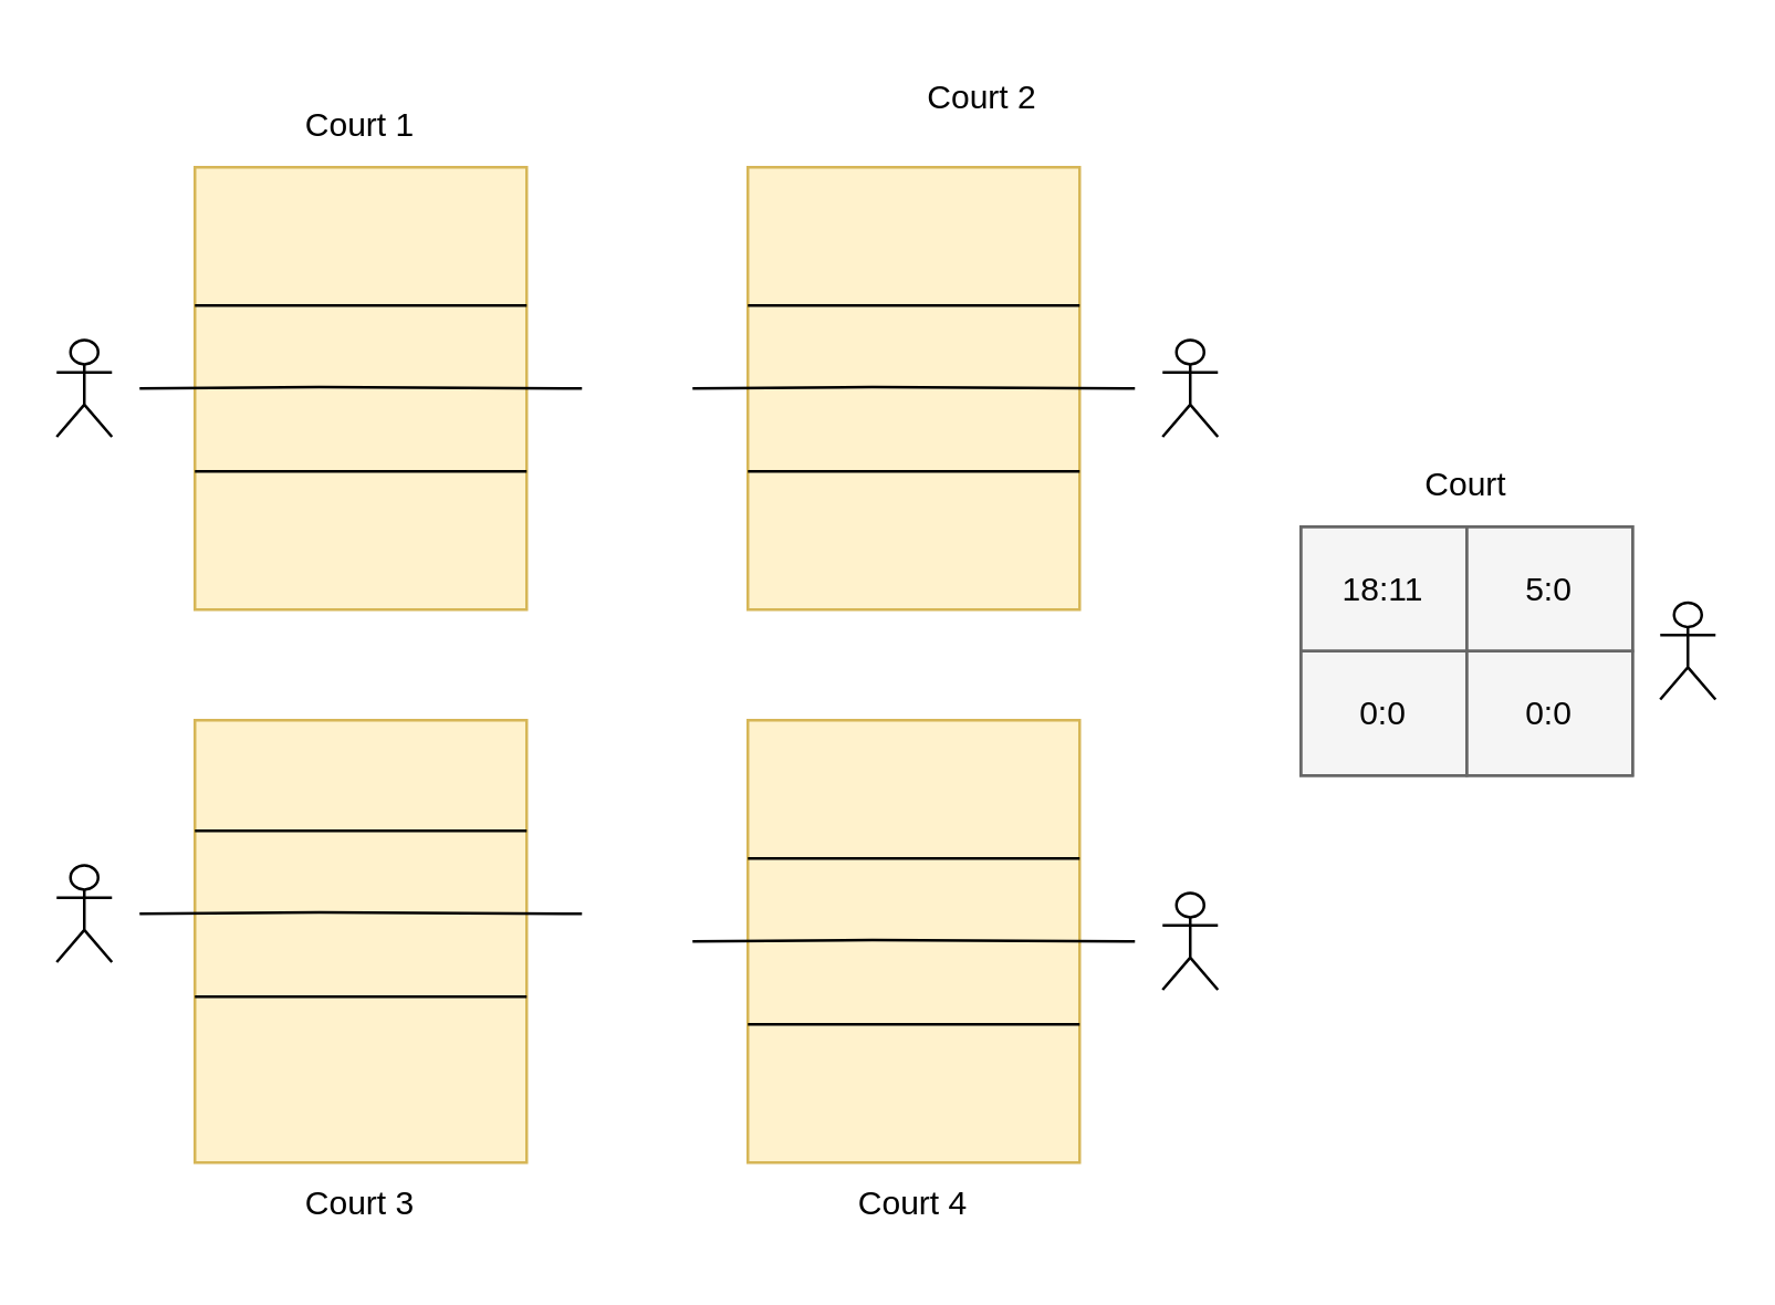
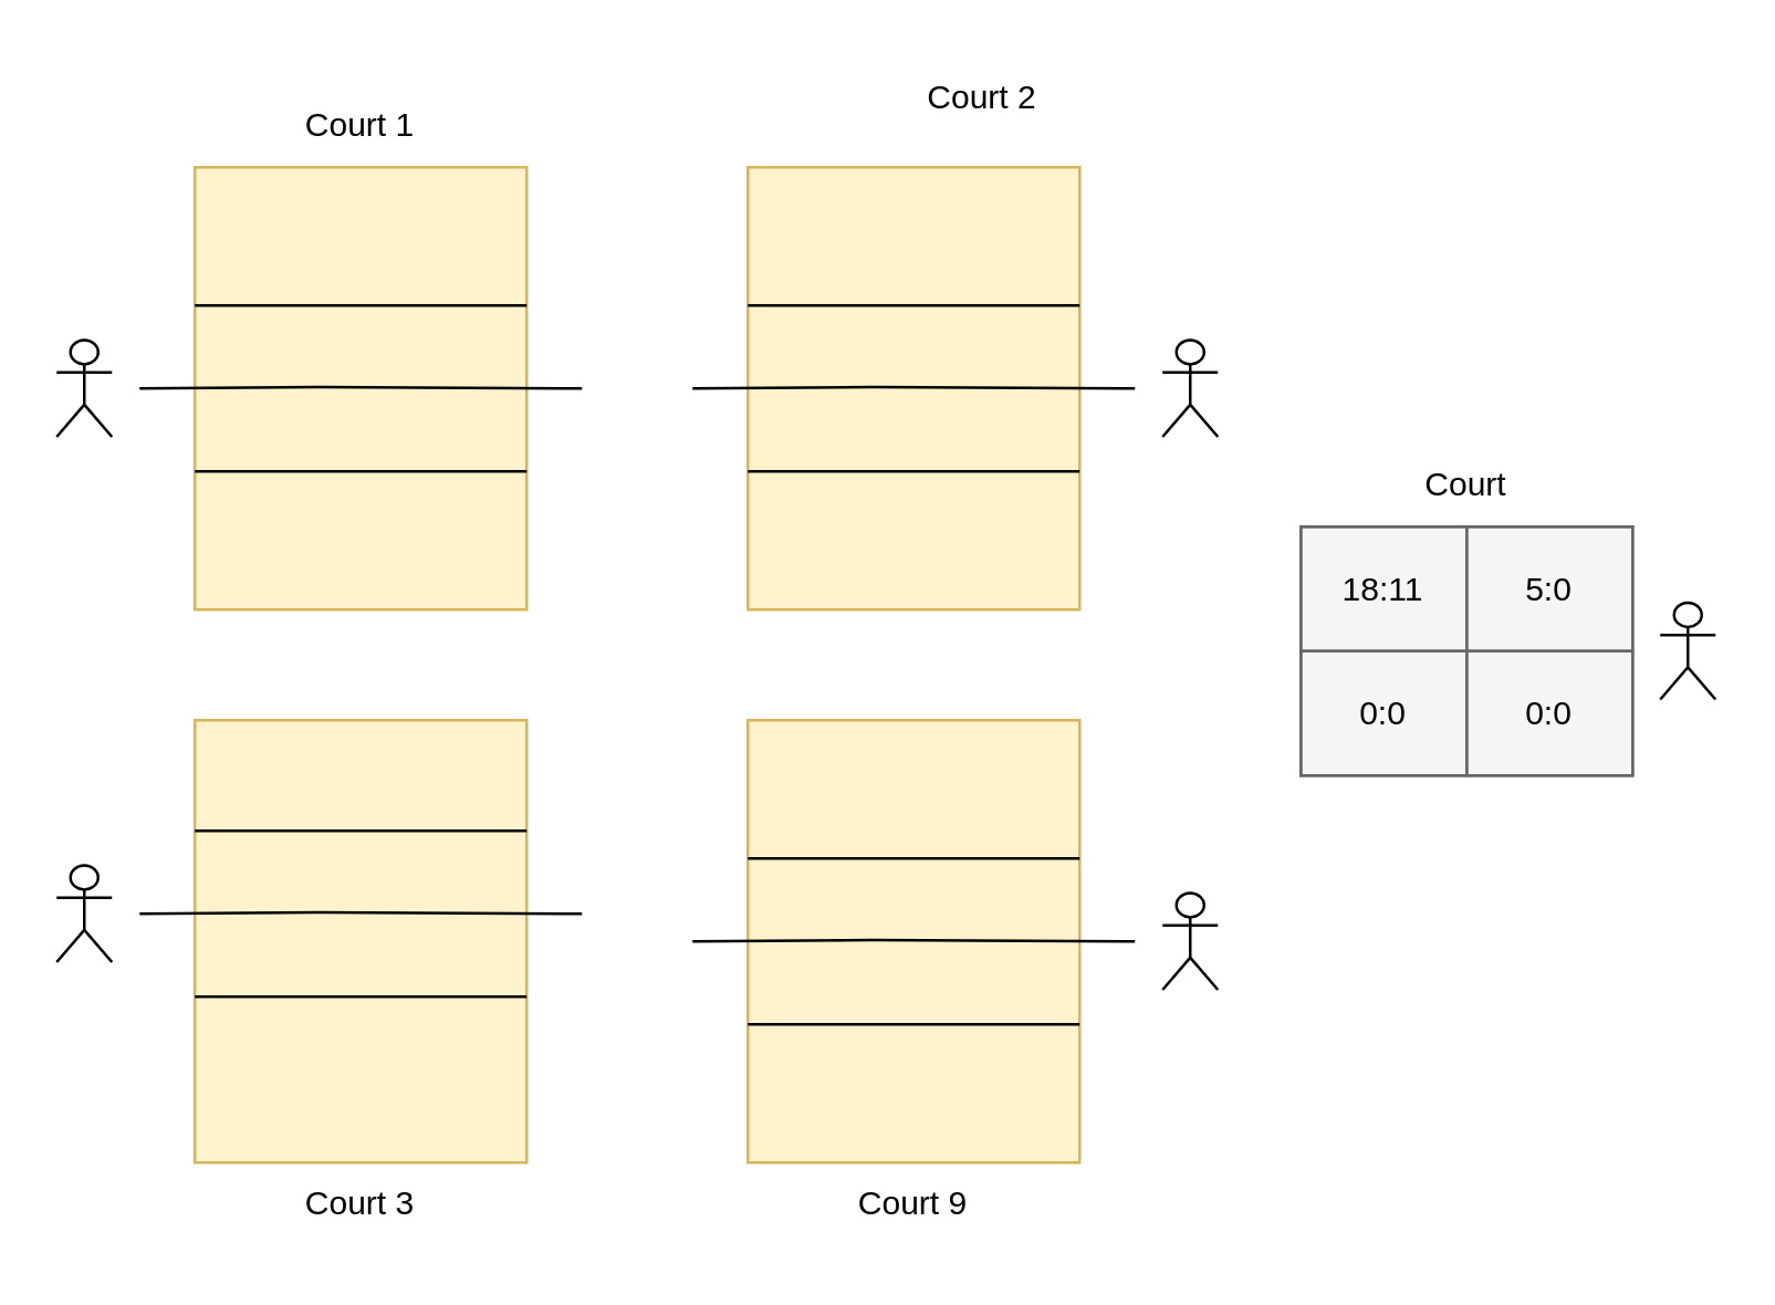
- <mxCell id="25" value="Court 4" style="text;html=1;align=center;verticalAlign=middle;whiteSpace=wrap;rounded=0;" vertex="1" parent="1"><mxGeometry x="300" y="420" width="60" height="30" as="geometry" /></mxCell>
+ <mxCell id="25" value="Court 9" style="text;html=1;align=center;verticalAlign=middle;whiteSpace=wrap;rounded=0;" vertex="1" parent="1"><mxGeometry x="300" y="420" width="60" height="30" as="geometry" /></mxCell>
